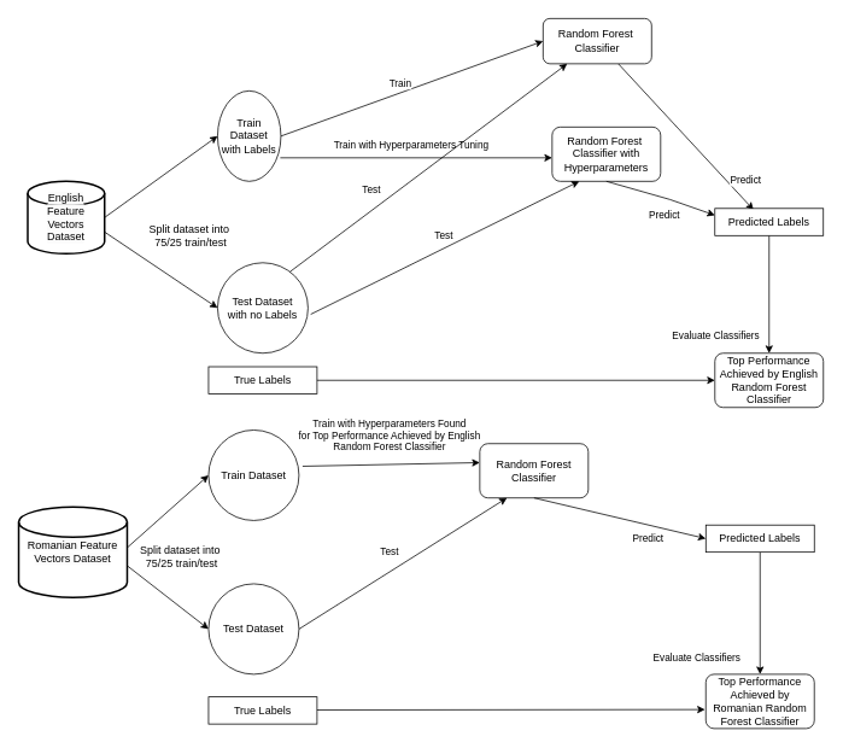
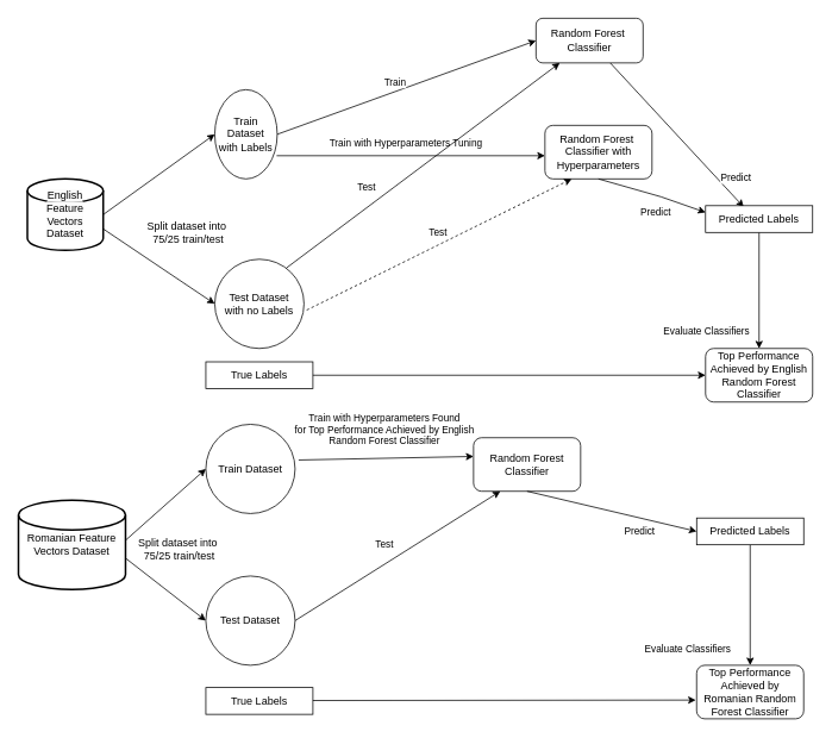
- <mxCell id="27" value="Test" style="endArrow=classic;html=1;rounded=0;exitX=1.03;exitY=0.57;exitDx=0;exitDy=0;exitPerimeter=0;entryX=0.25;entryY=1;entryDx=0;entryDy=0;" parent="1" source="8" target="18" edge="1"><mxGeometry x="0.028" y="13" width="50" height="50" relative="1" as="geometry"><mxPoint x="330" y="510" as="sourcePoint" /><mxPoint x="380" y="460" as="targetPoint" /><mxPoint as="offset" /></mxGeometry></mxCell>
+ <mxCell id="27" value="Test" style="endArrow=classic;html=1;rounded=0;exitX=1.03;exitY=0.57;exitDx=0;exitDy=0;exitPerimeter=0;entryX=0.25;entryY=1;entryDx=0;entryDy=0;dashed=1;" parent="1" source="8" target="18" edge="1"><mxGeometry x="0.028" y="13" width="50" height="50" relative="1" as="geometry"><mxPoint x="330" y="510" as="sourcePoint" /><mxPoint x="380" y="460" as="targetPoint" /><mxPoint as="offset" /></mxGeometry></mxCell>
